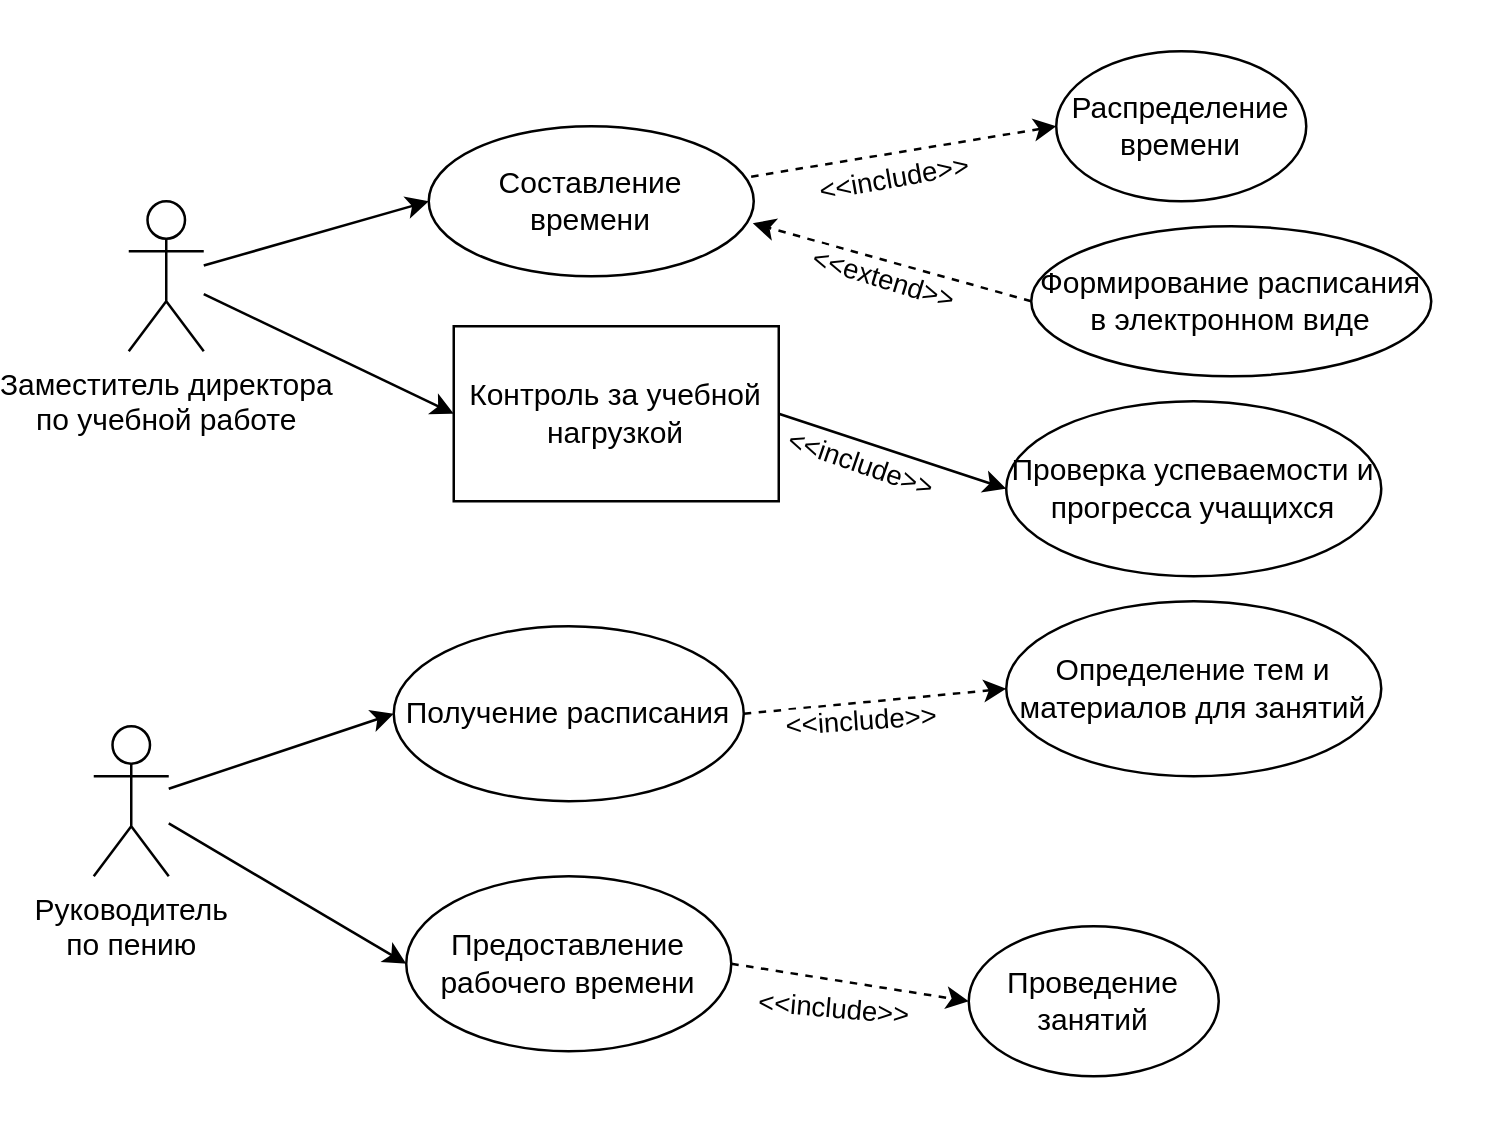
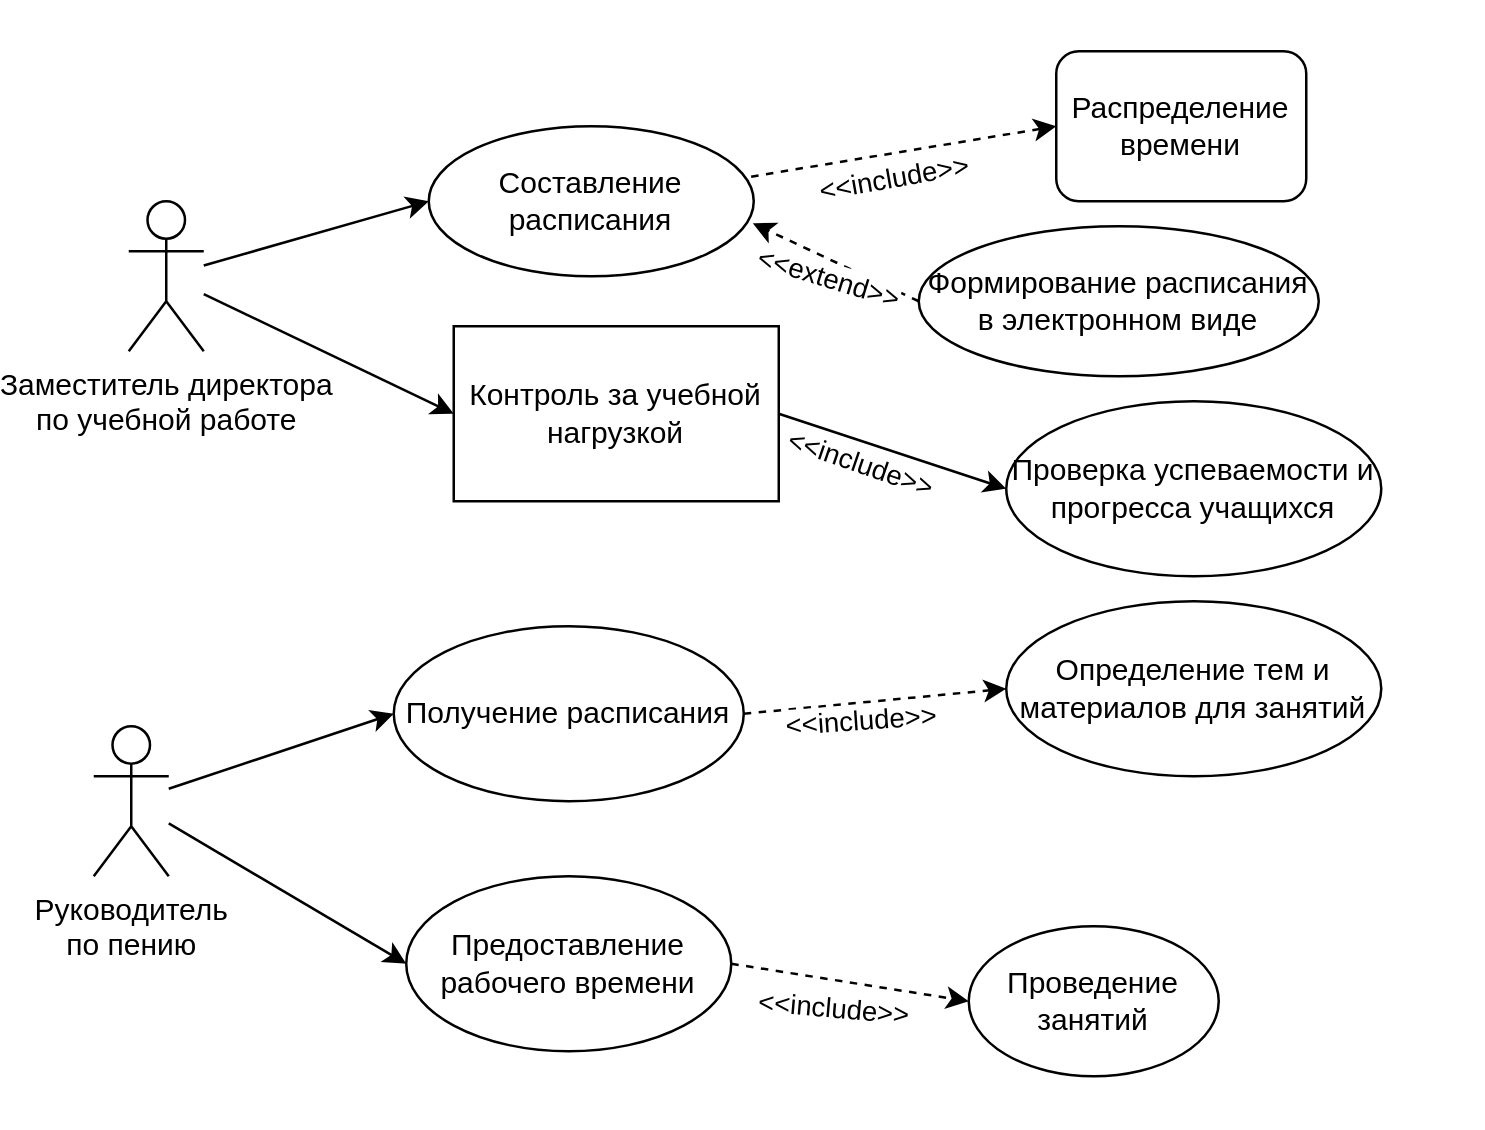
- <mxCell id="15" value="Распределение &lt;br&gt;времени" style="ellipse;whiteSpace=wrap;html=1;" vertex="1" parent="1"><mxGeometry x="405" y="20" width="100" height="60" as="geometry" /></mxCell>
+ <mxCell id="15" value="Распределение &lt;br&gt;времени" style="whiteSpace=wrap;html=1;rounded=1;" vertex="1" parent="1"><mxGeometry x="405" y="20" width="100" height="60" as="geometry" /></mxCell>
- <mxCell id="4" value="Составление &lt;br&gt;времени" style="ellipse;whiteSpace=wrap;html=1;" vertex="1" parent="1"><mxGeometry x="154" y="50" width="130" height="60" as="geometry" /></mxCell>
+ <mxCell id="4" value="Составление &lt;br&gt;расписания" style="ellipse;whiteSpace=wrap;html=1;" vertex="1" parent="1"><mxGeometry x="154" y="50" width="130" height="60" as="geometry" /></mxCell>
- <mxCell id="24" value="Формирование расписания в электронном виде" style="ellipse;whiteSpace=wrap;html=1;" vertex="1" parent="1"><mxGeometry x="395" y="90" width="160" height="60" as="geometry" /></mxCell>
+ <mxCell id="24" value="Формирование расписания в электронном виде" style="ellipse;whiteSpace=wrap;html=1;" vertex="1" parent="1"><mxGeometry x="350" y="90" width="160" height="60" as="geometry" /></mxCell>
